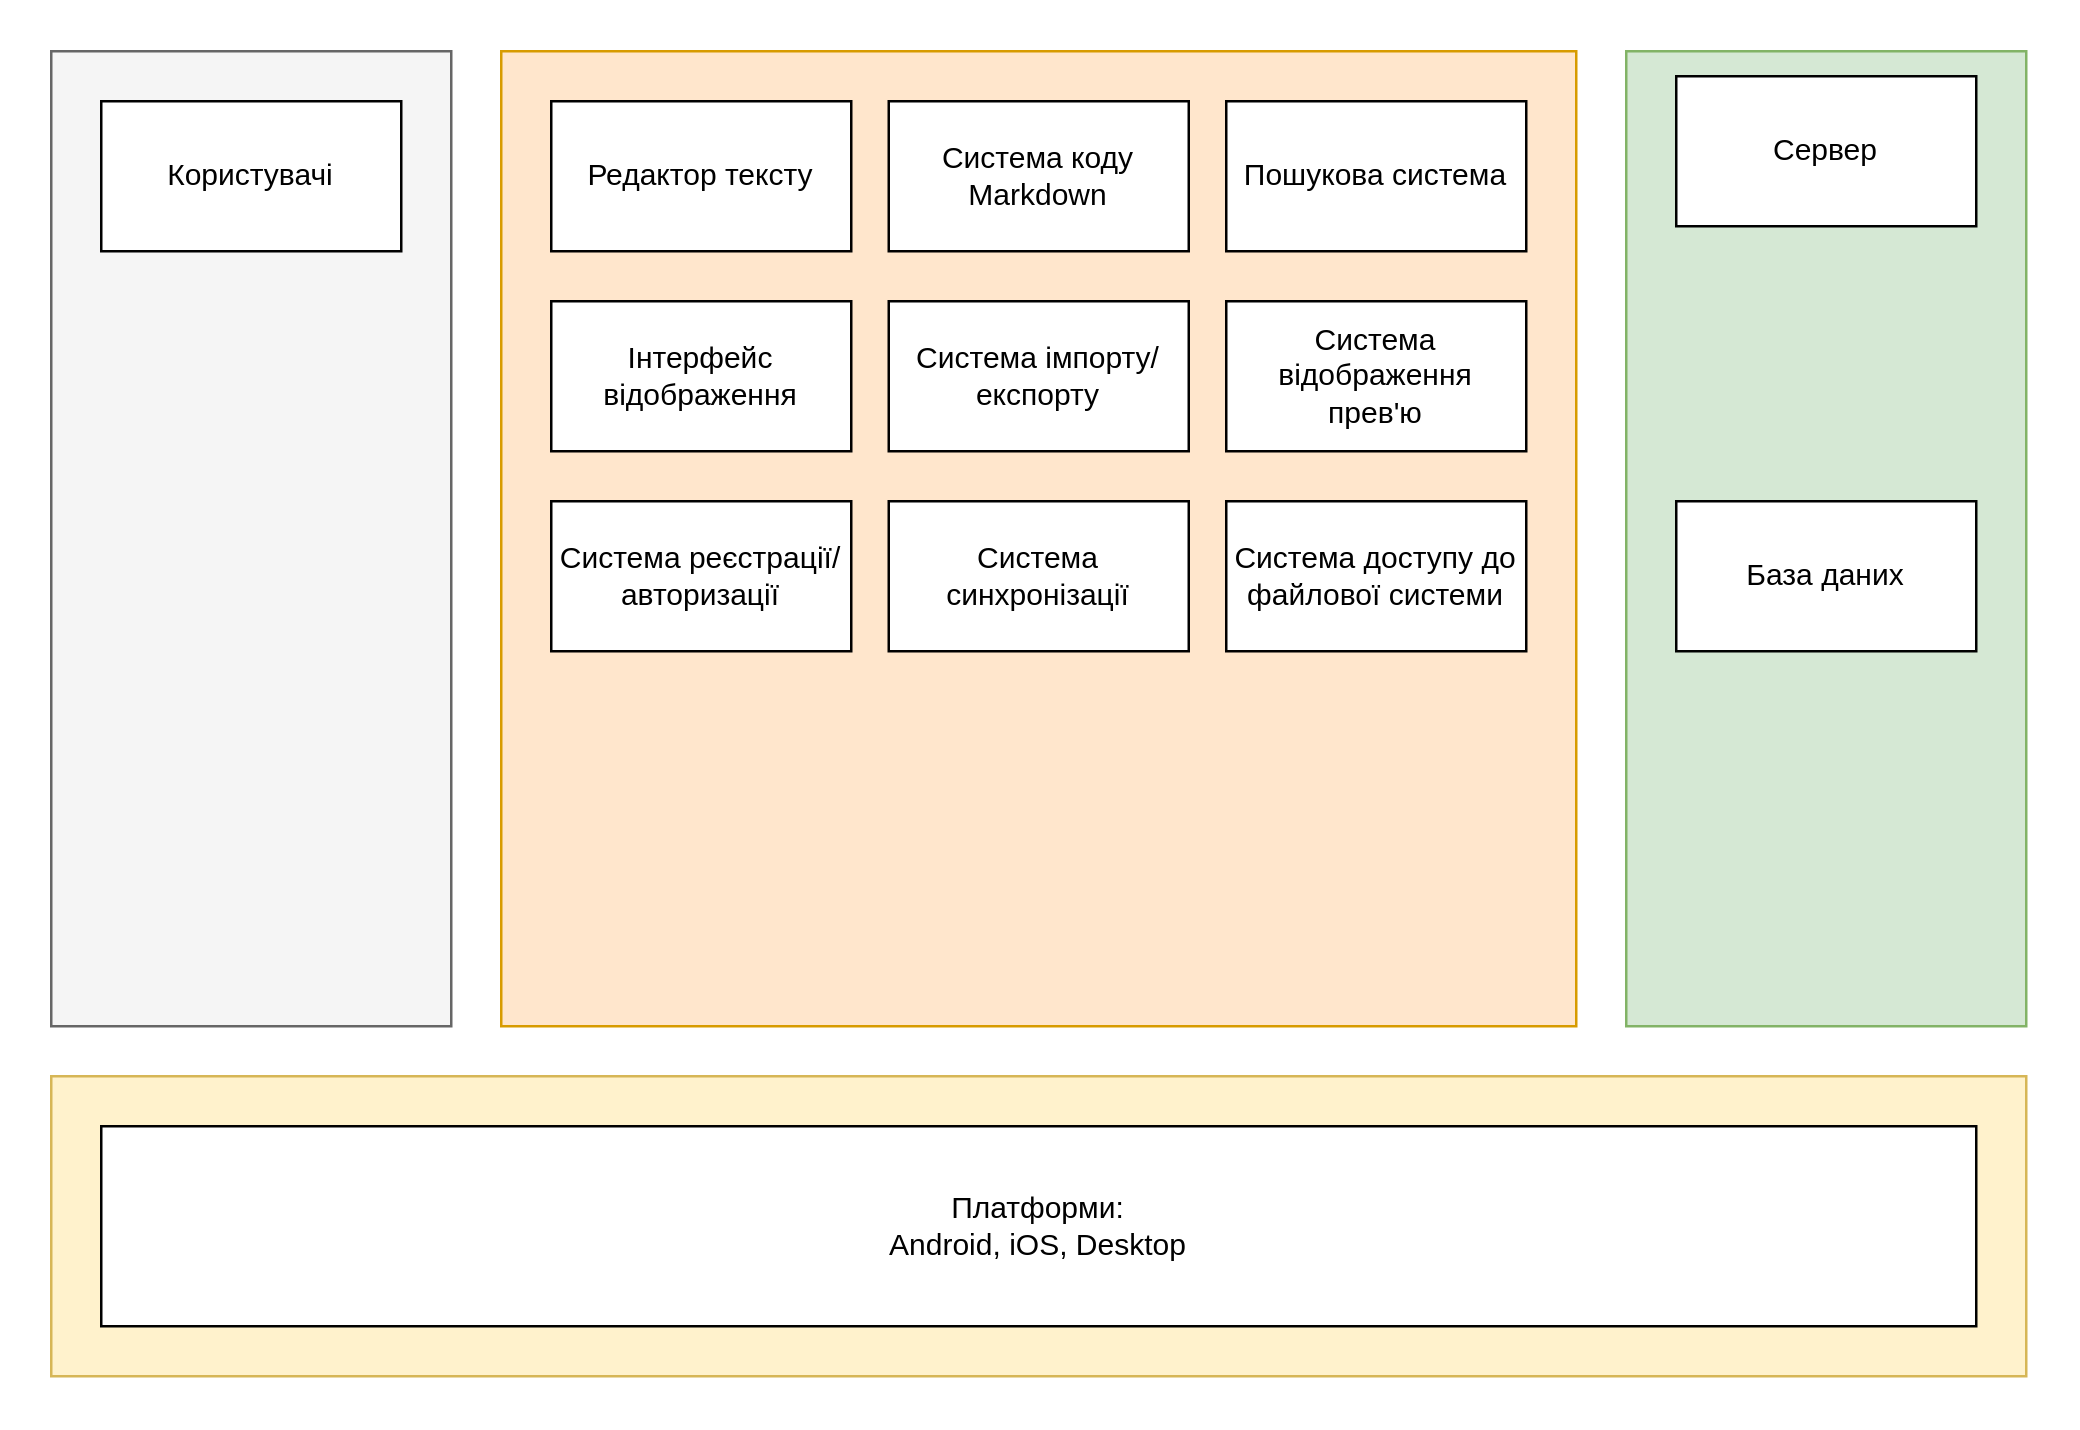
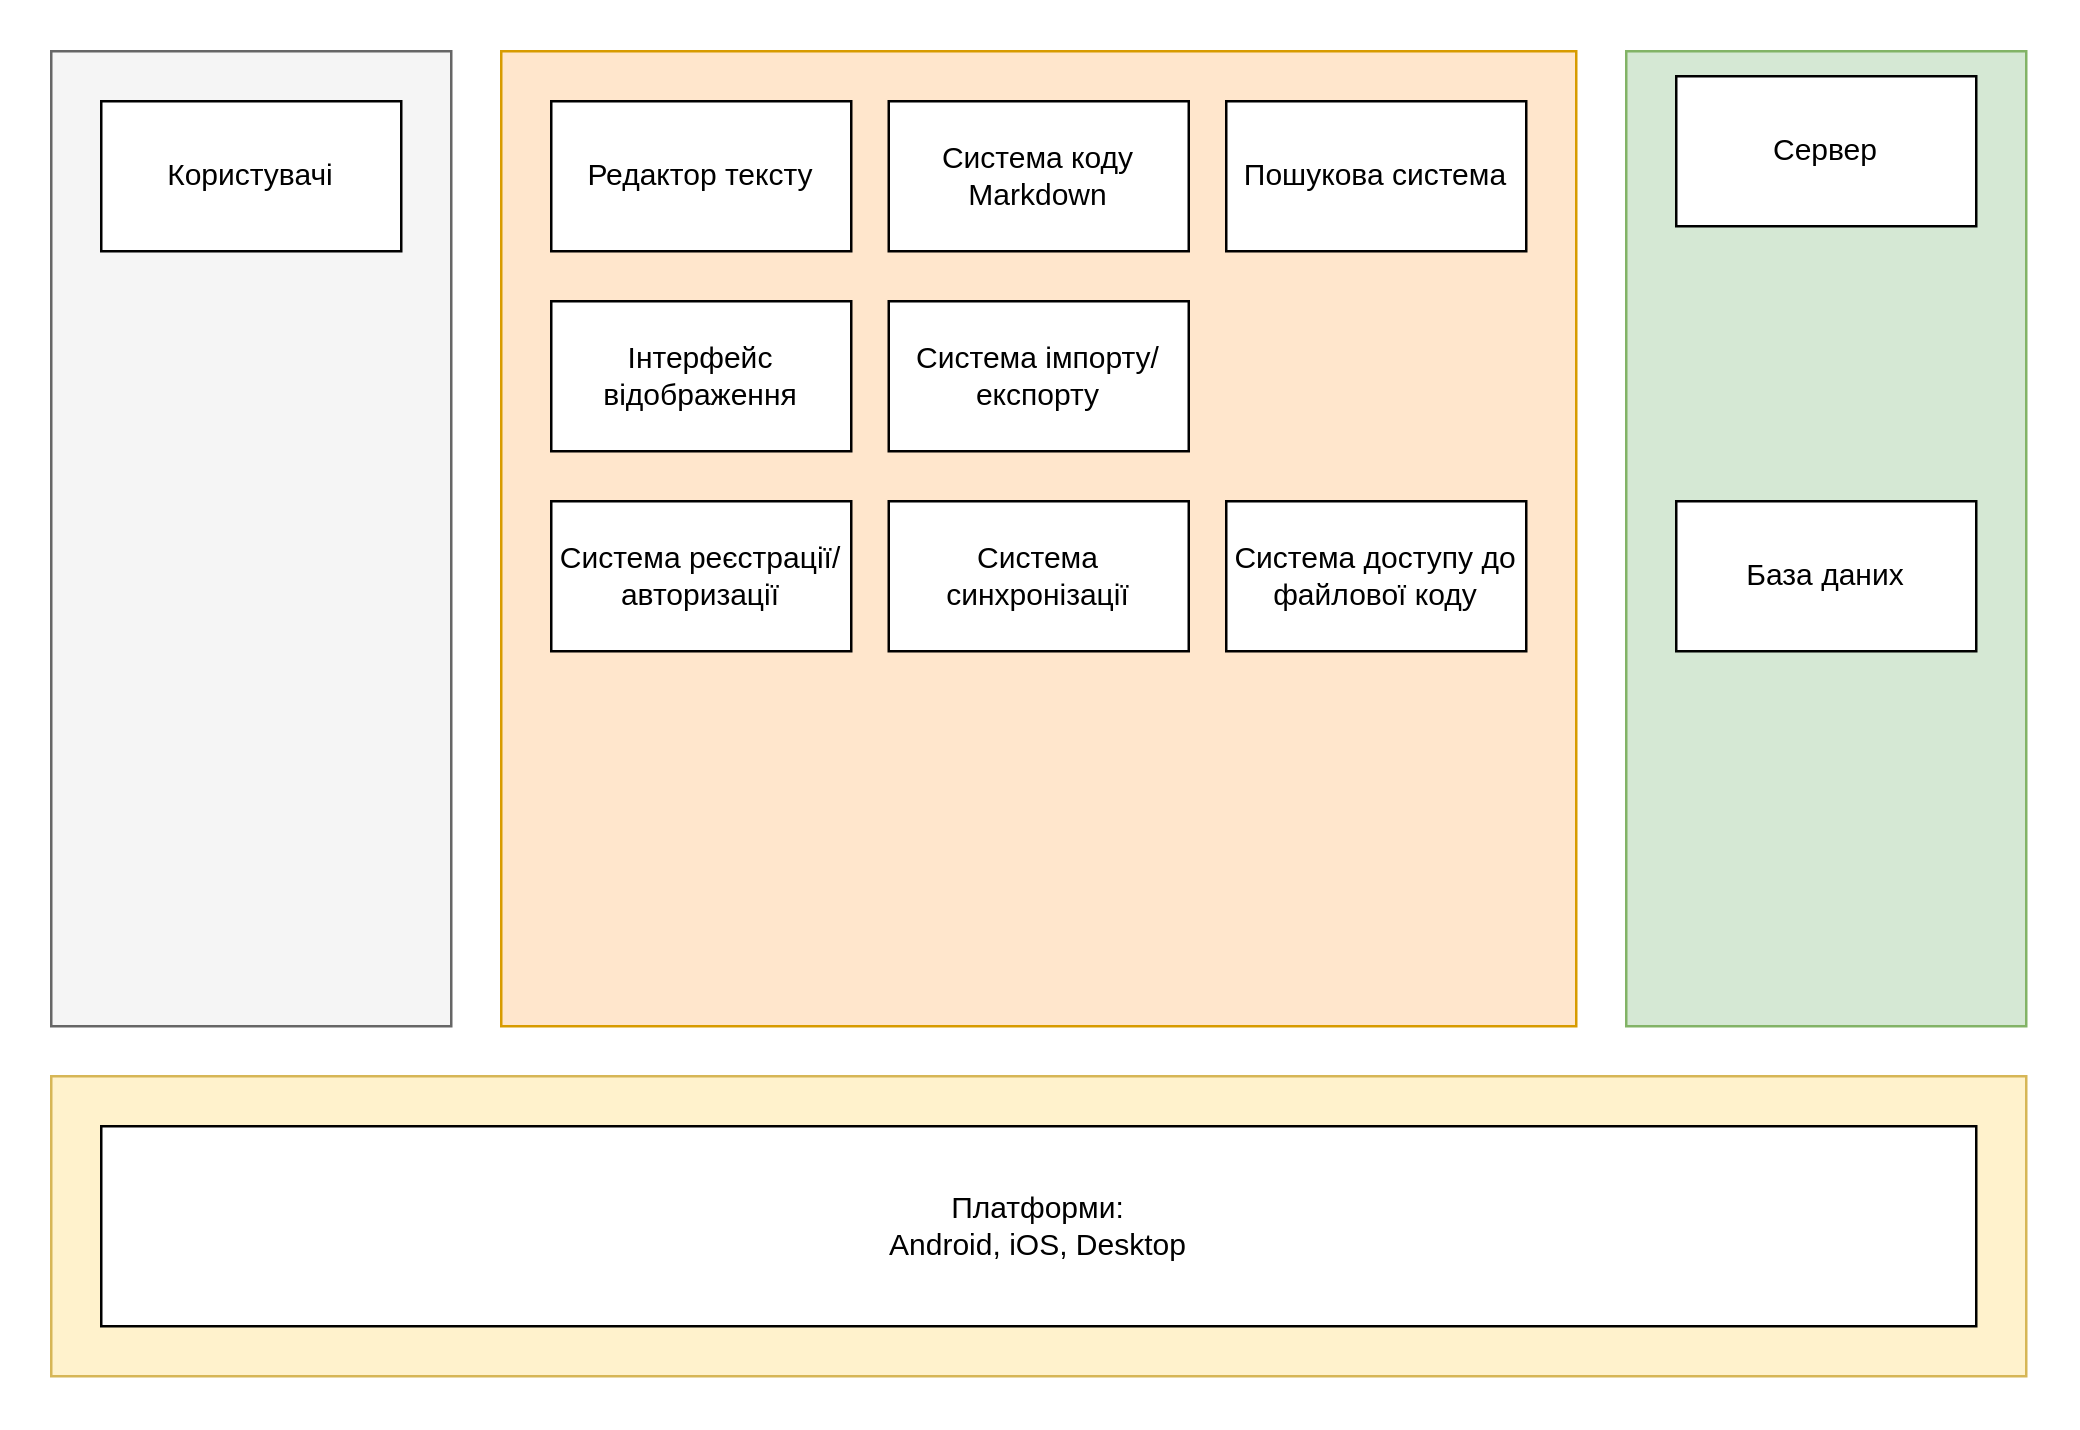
- <mxCell id="15" value="Система відображення прев'ю" style="rounded=0;whiteSpace=wrap;html=1;" vertex="1" parent="1"><mxGeometry x="490" y="120" width="120" height="60" as="geometry" /></mxCell>
- <mxCell id="18" value="Система доступу до файлової системи" style="rounded=0;whiteSpace=wrap;html=1;" vertex="1" parent="1"><mxGeometry x="490" y="200" width="120" height="60" as="geometry" /></mxCell>
+ <mxCell id="18" value="Система доступу до файлової коду" style="rounded=0;whiteSpace=wrap;html=1;" vertex="1" parent="1"><mxGeometry x="490" y="200" width="120" height="60" as="geometry" /></mxCell>
